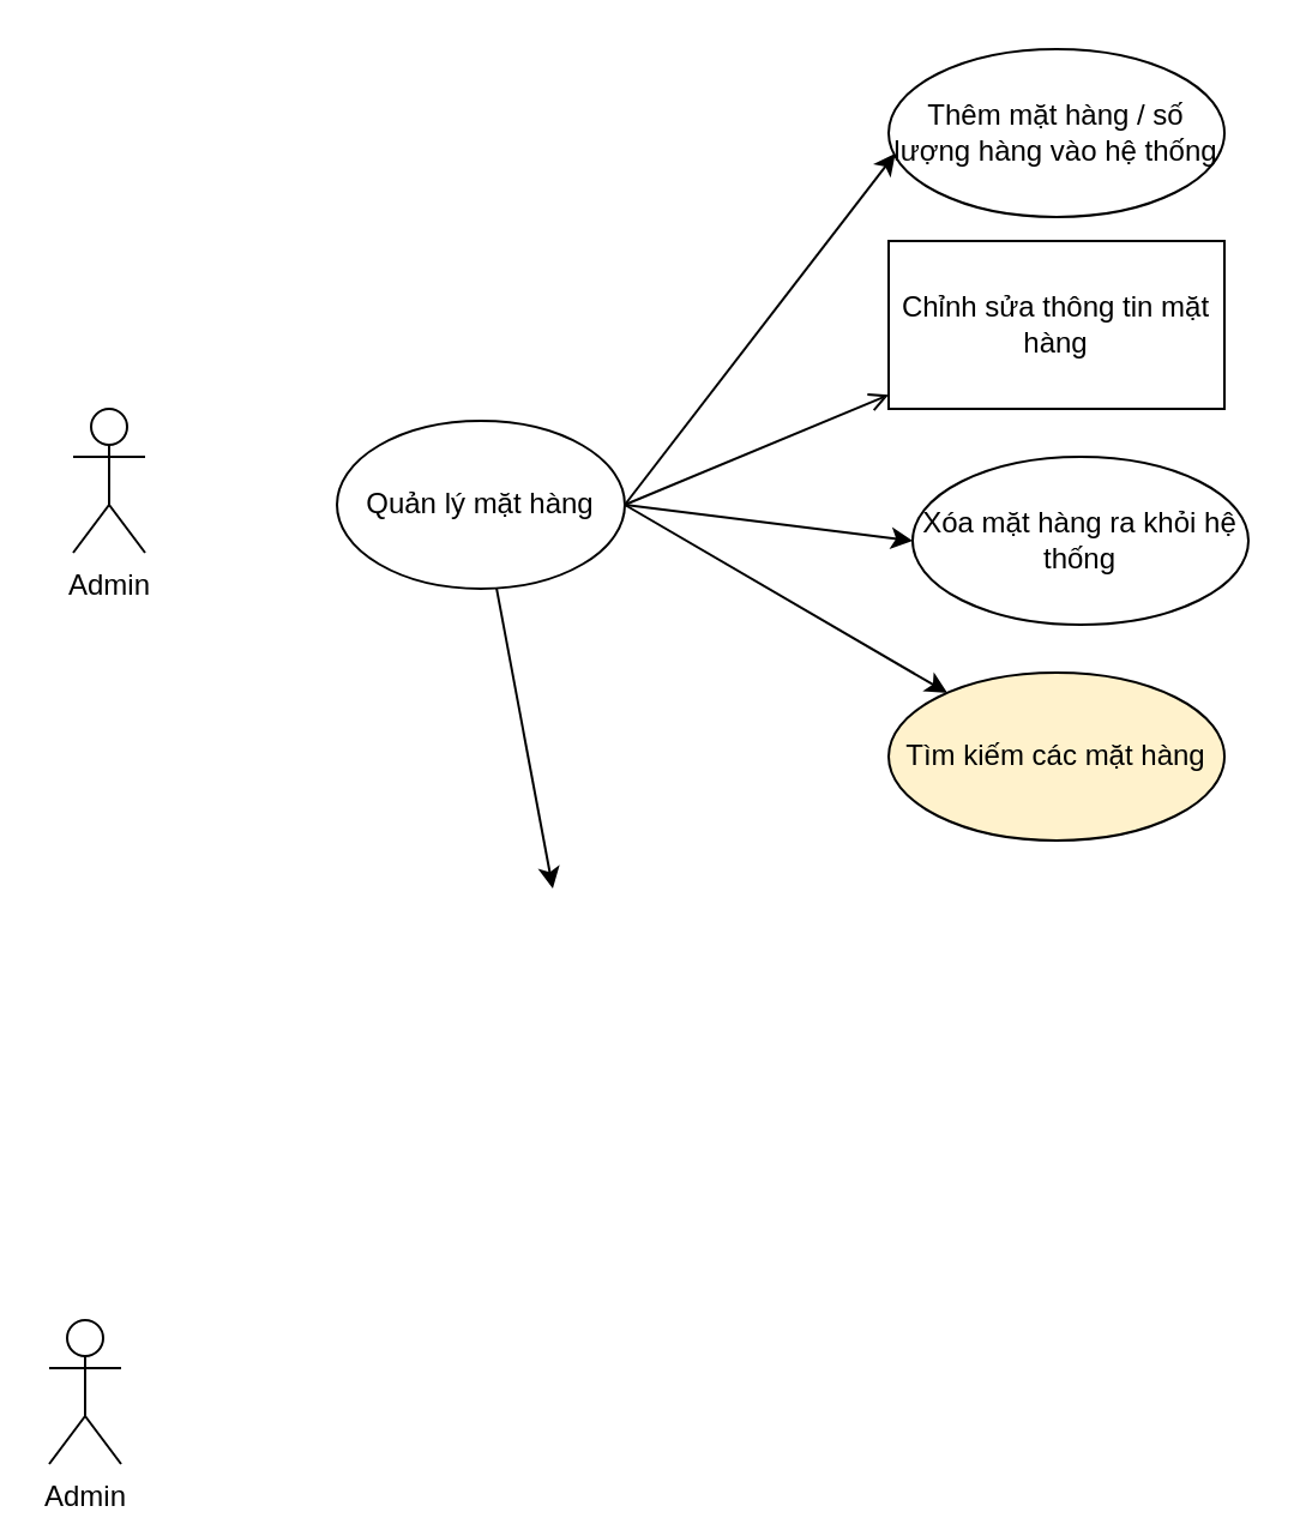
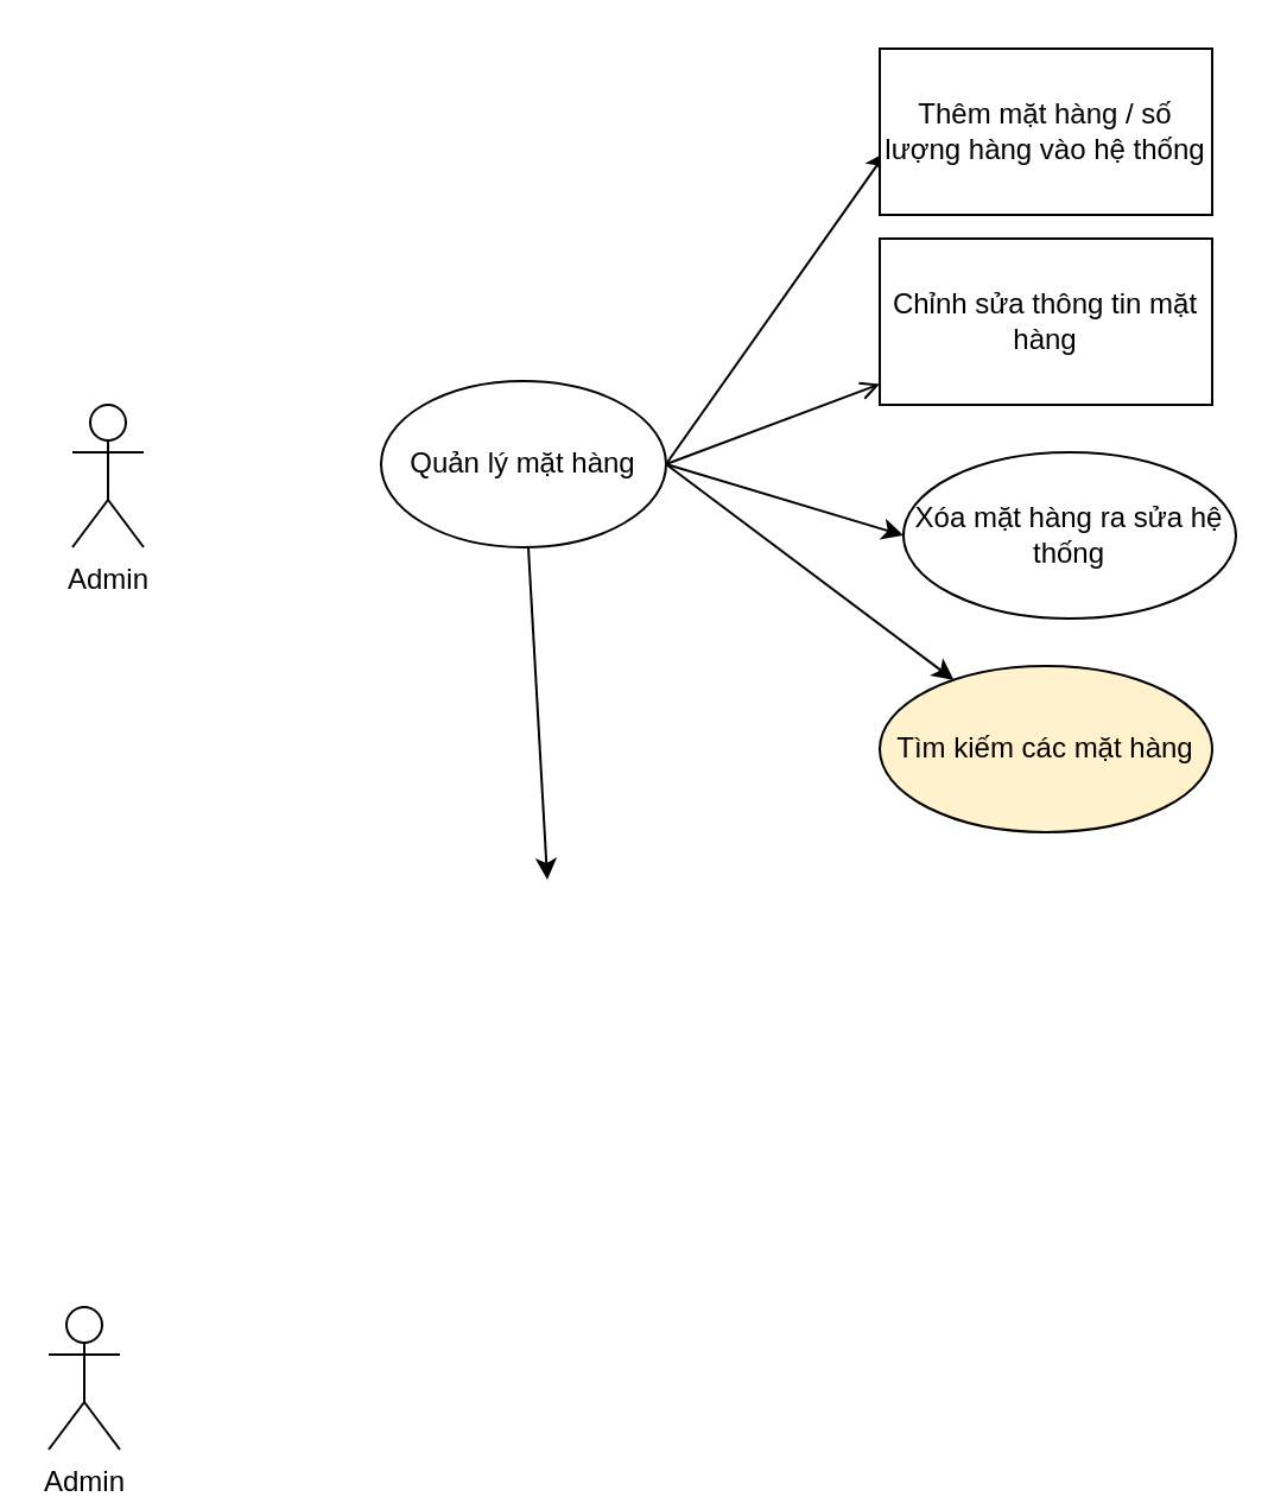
- <mxCell id="10" value="Thêm mặt hàng / số lượng hàng vào hệ thống" style="ellipse;whiteSpace=wrap;html=1;" vertex="1" parent="1"><mxGeometry x="370" y="20" width="140" height="70" as="geometry" /></mxCell>
+ <mxCell id="10" value="Thêm mặt hàng / số lượng hàng vào hệ thống" style="whiteSpace=wrap;html=1;rounded=0;" vertex="1" parent="1"><mxGeometry x="370" y="20" width="140" height="70" as="geometry" /></mxCell>
- <mxCell id="5" value="Quản lý mặt hàng" style="ellipse;whiteSpace=wrap;html=1;" vertex="1" parent="1"><mxGeometry x="140" y="175" width="120" height="70" as="geometry" /></mxCell>
+ <mxCell id="5" value="Quản lý mặt hàng" style="ellipse;whiteSpace=wrap;html=1;" vertex="1" parent="1"><mxGeometry x="160" y="160" width="120" height="70" as="geometry" /></mxCell>
- <mxCell id="12" value="Xóa mặt hàng ra khỏi hệ thống" style="ellipse;whiteSpace=wrap;html=1;" vertex="1" parent="1"><mxGeometry x="380" y="190" width="140" height="70" as="geometry" /></mxCell>
+ <mxCell id="12" value="Xóa mặt hàng ra sửa hệ thống" style="ellipse;whiteSpace=wrap;html=1;" vertex="1" parent="1"><mxGeometry x="380" y="190" width="140" height="70" as="geometry" /></mxCell>
